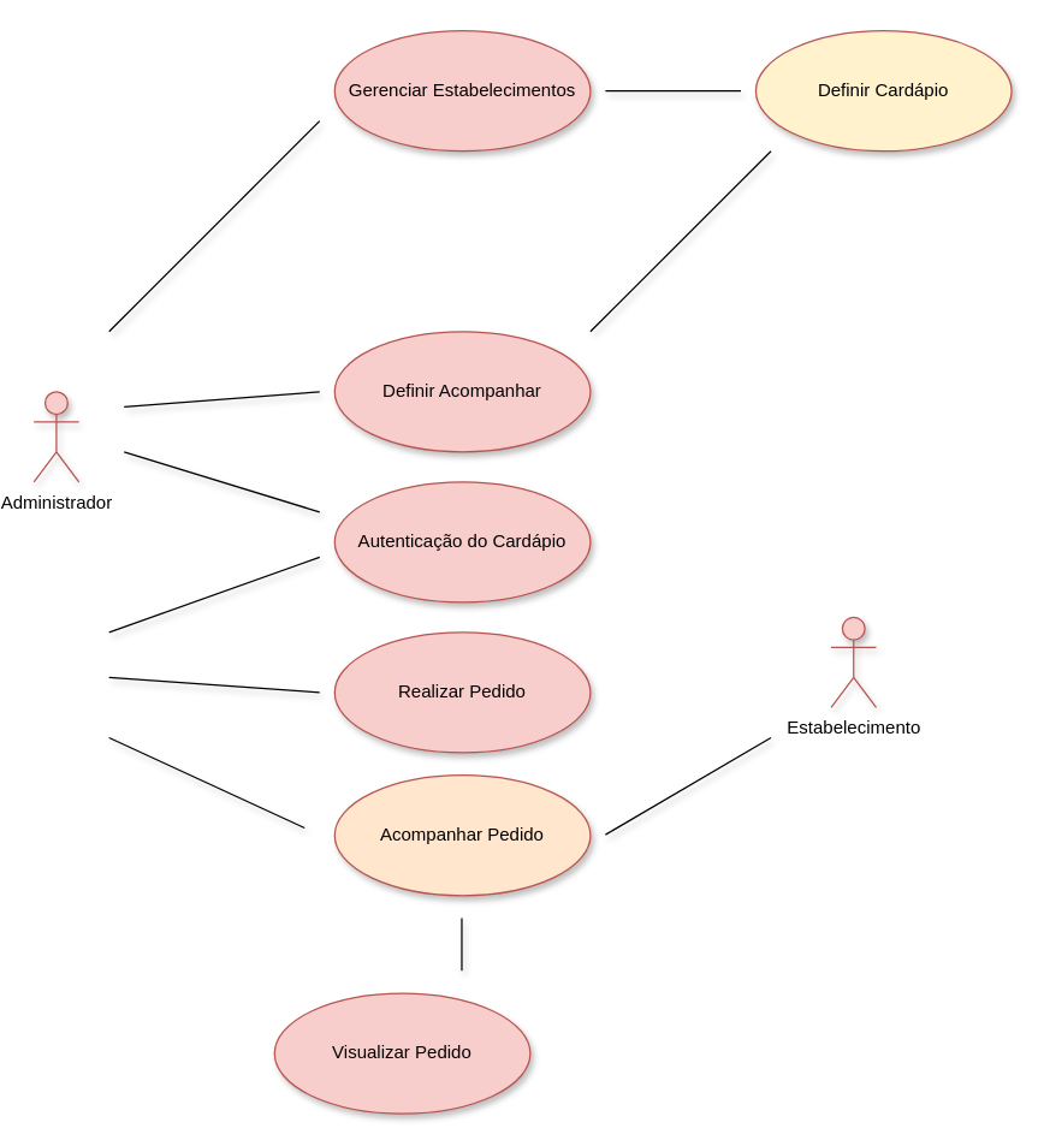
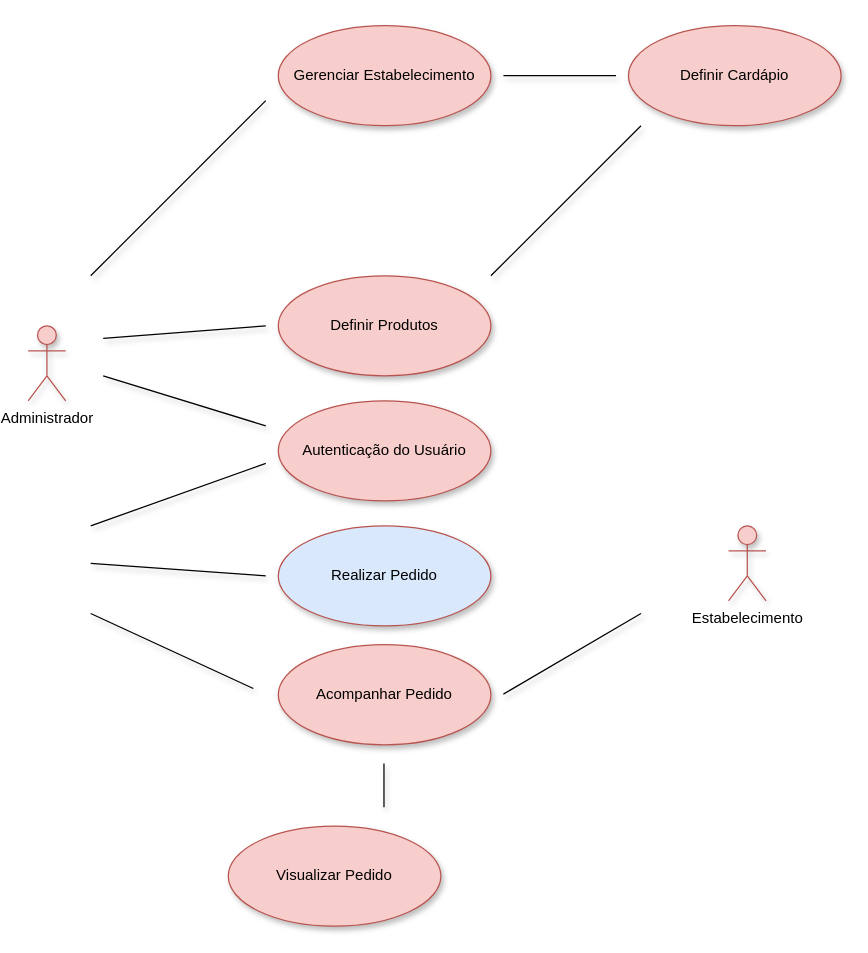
- <mxCell id="7" value="Gerenciar Estabelecimentos" style="ellipse;whiteSpace=wrap;html=1;fillColor=#f8cecc;strokeColor=#b85450;shadow=1;" vertex="1" parent="1"><mxGeometry x="220" y="20" width="170" height="80" as="geometry" /></mxCell>
+ <mxCell id="7" value="Gerenciar Estabelecimento" style="ellipse;whiteSpace=wrap;html=1;fillColor=#f8cecc;strokeColor=#b85450;shadow=1;" vertex="1" parent="1"><mxGeometry x="220" y="20" width="170" height="80" as="geometry" /></mxCell>
- <mxCell id="8" value="Definir Cardápio" style="ellipse;whiteSpace=wrap;html=1;fillColor=#fff2cc;strokeColor=#b85450;shadow=1;" vertex="1" parent="1"><mxGeometry x="500" y="20" width="170" height="80" as="geometry" /></mxCell>
+ <mxCell id="8" value="Definir Cardápio" style="ellipse;whiteSpace=wrap;html=1;fillColor=#f8cecc;strokeColor=#b85450;shadow=1;" vertex="1" parent="1"><mxGeometry x="500" y="20" width="170" height="80" as="geometry" /></mxCell>
- <mxCell id="9" value="Definir Acompanhar" style="ellipse;whiteSpace=wrap;html=1;labelBackgroundColor=none;fillColor=#f8cecc;strokeColor=#b85450;shadow=1;" vertex="1" parent="1"><mxGeometry x="220" y="220" width="170" height="80" as="geometry" /></mxCell>
+ <mxCell id="9" value="Definir Produtos" style="ellipse;whiteSpace=wrap;html=1;labelBackgroundColor=none;fillColor=#f8cecc;strokeColor=#b85450;shadow=1;" vertex="1" parent="1"><mxGeometry x="220" y="220" width="170" height="80" as="geometry" /></mxCell>
- <mxCell id="3" value="Autenticação do Cardápio" style="ellipse;whiteSpace=wrap;html=1;fillColor=#f8cecc;strokeColor=#b85450;shadow=1;" vertex="1" parent="1"><mxGeometry x="220" y="320" width="170" height="80" as="geometry" /></mxCell>
+ <mxCell id="3" value="Autenticação do Usuário" style="ellipse;whiteSpace=wrap;html=1;fillColor=#f8cecc;strokeColor=#b85450;shadow=1;" vertex="1" parent="1"><mxGeometry x="220" y="320" width="170" height="80" as="geometry" /></mxCell>
- <mxCell id="19" value="Estabelecimento" style="shape=umlActor;verticalLabelPosition=bottom;verticalAlign=top;html=1;outlineConnect=0;fillColor=#f8cecc;strokeColor=#b85450;shadow=1;" vertex="1" parent="1"><mxGeometry x="550" y="410" width="30" height="60" as="geometry" /></mxCell>
+ <mxCell id="19" value="Estabelecimento" style="shape=umlActor;verticalLabelPosition=bottom;verticalAlign=top;html=1;outlineConnect=0;fillColor=#f8cecc;strokeColor=#b85450;shadow=1;" vertex="1" parent="1"><mxGeometry x="580" y="420" width="30" height="60" as="geometry" /></mxCell>
- <mxCell id="5" value="Realizar Pedido" style="ellipse;whiteSpace=wrap;html=1;fillColor=#f8cecc;strokeColor=#b85450;shadow=1;" vertex="1" parent="1"><mxGeometry x="220" y="420" width="170" height="80" as="geometry" /></mxCell>
+ <mxCell id="5" value="Realizar Pedido" style="ellipse;whiteSpace=wrap;html=1;fillColor=#dae8fc;strokeColor=#b85450;shadow=1;" vertex="1" parent="1"><mxGeometry x="220" y="420" width="170" height="80" as="geometry" /></mxCell>
- <mxCell id="4" value="Acompanhar Pedido" style="ellipse;whiteSpace=wrap;html=1;fillColor=#ffe6cc;strokeColor=#b85450;shadow=1;" vertex="1" parent="1"><mxGeometry x="220" y="515" width="170" height="80" as="geometry" /></mxCell>
+ <mxCell id="4" value="Acompanhar Pedido" style="ellipse;whiteSpace=wrap;html=1;fillColor=#f8cecc;strokeColor=#b85450;shadow=1;" vertex="1" parent="1"><mxGeometry x="220" y="515" width="170" height="80" as="geometry" /></mxCell>
